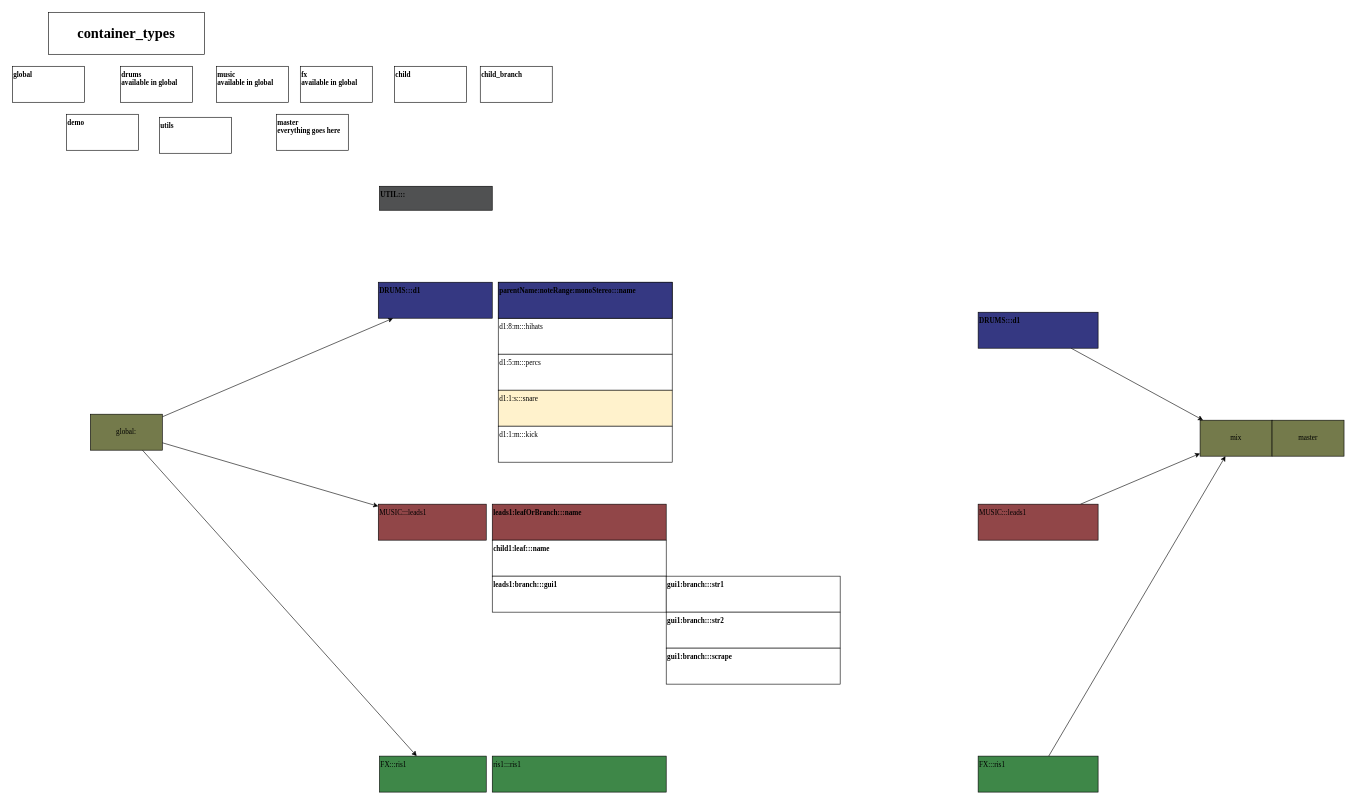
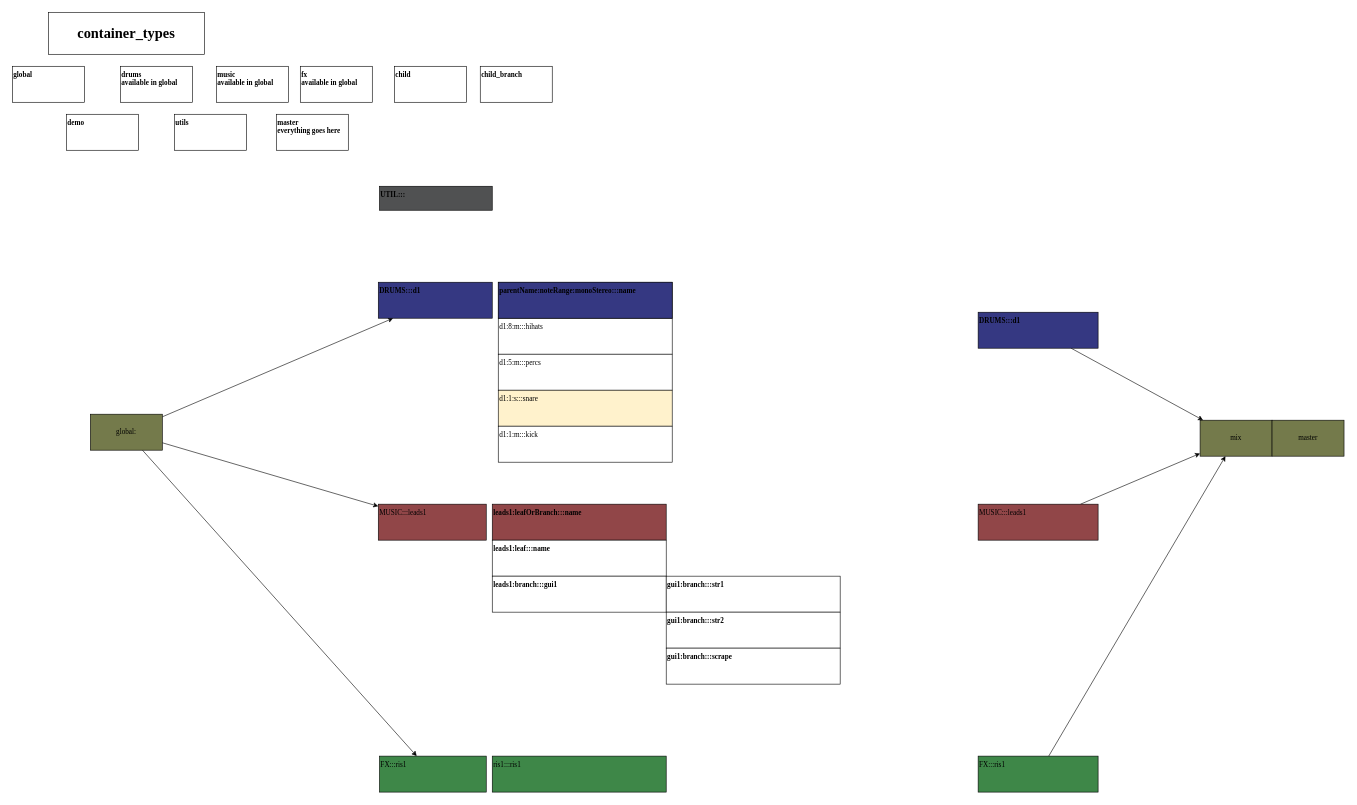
- <mxCell id="17" value="&lt;b&gt;utils&lt;/b&gt;" style="rounded=0;whiteSpace=wrap;html=1;align=left;verticalAlign=top;fontFamily=Lucida Console;" vertex="1" parent="1"><mxGeometry x="265" y="195" width="120" height="60" as="geometry" /></mxCell>
+ <mxCell id="17" value="&lt;b&gt;utils&lt;/b&gt;" style="rounded=0;whiteSpace=wrap;html=1;align=left;verticalAlign=top;fontFamily=Lucida Console;" vertex="1" parent="1"><mxGeometry x="290" y="190" width="120" height="60" as="geometry" /></mxCell>
- <mxCell id="22" value="&lt;b&gt;child1:leaf:::name&lt;br&gt;&lt;/b&gt;" style="rounded=0;whiteSpace=wrap;html=1;align=left;verticalAlign=top;fontFamily=Lucida Console;" vertex="1" parent="1"><mxGeometry x="820" y="900" width="290" height="60" as="geometry" /></mxCell>
+ <mxCell id="22" value="&lt;b&gt;leads1:leaf:::name&lt;br&gt;&lt;/b&gt;" style="rounded=0;whiteSpace=wrap;html=1;align=left;verticalAlign=top;fontFamily=Lucida Console;" vertex="1" parent="1"><mxGeometry x="820" y="900" width="290" height="60" as="geometry" /></mxCell>
